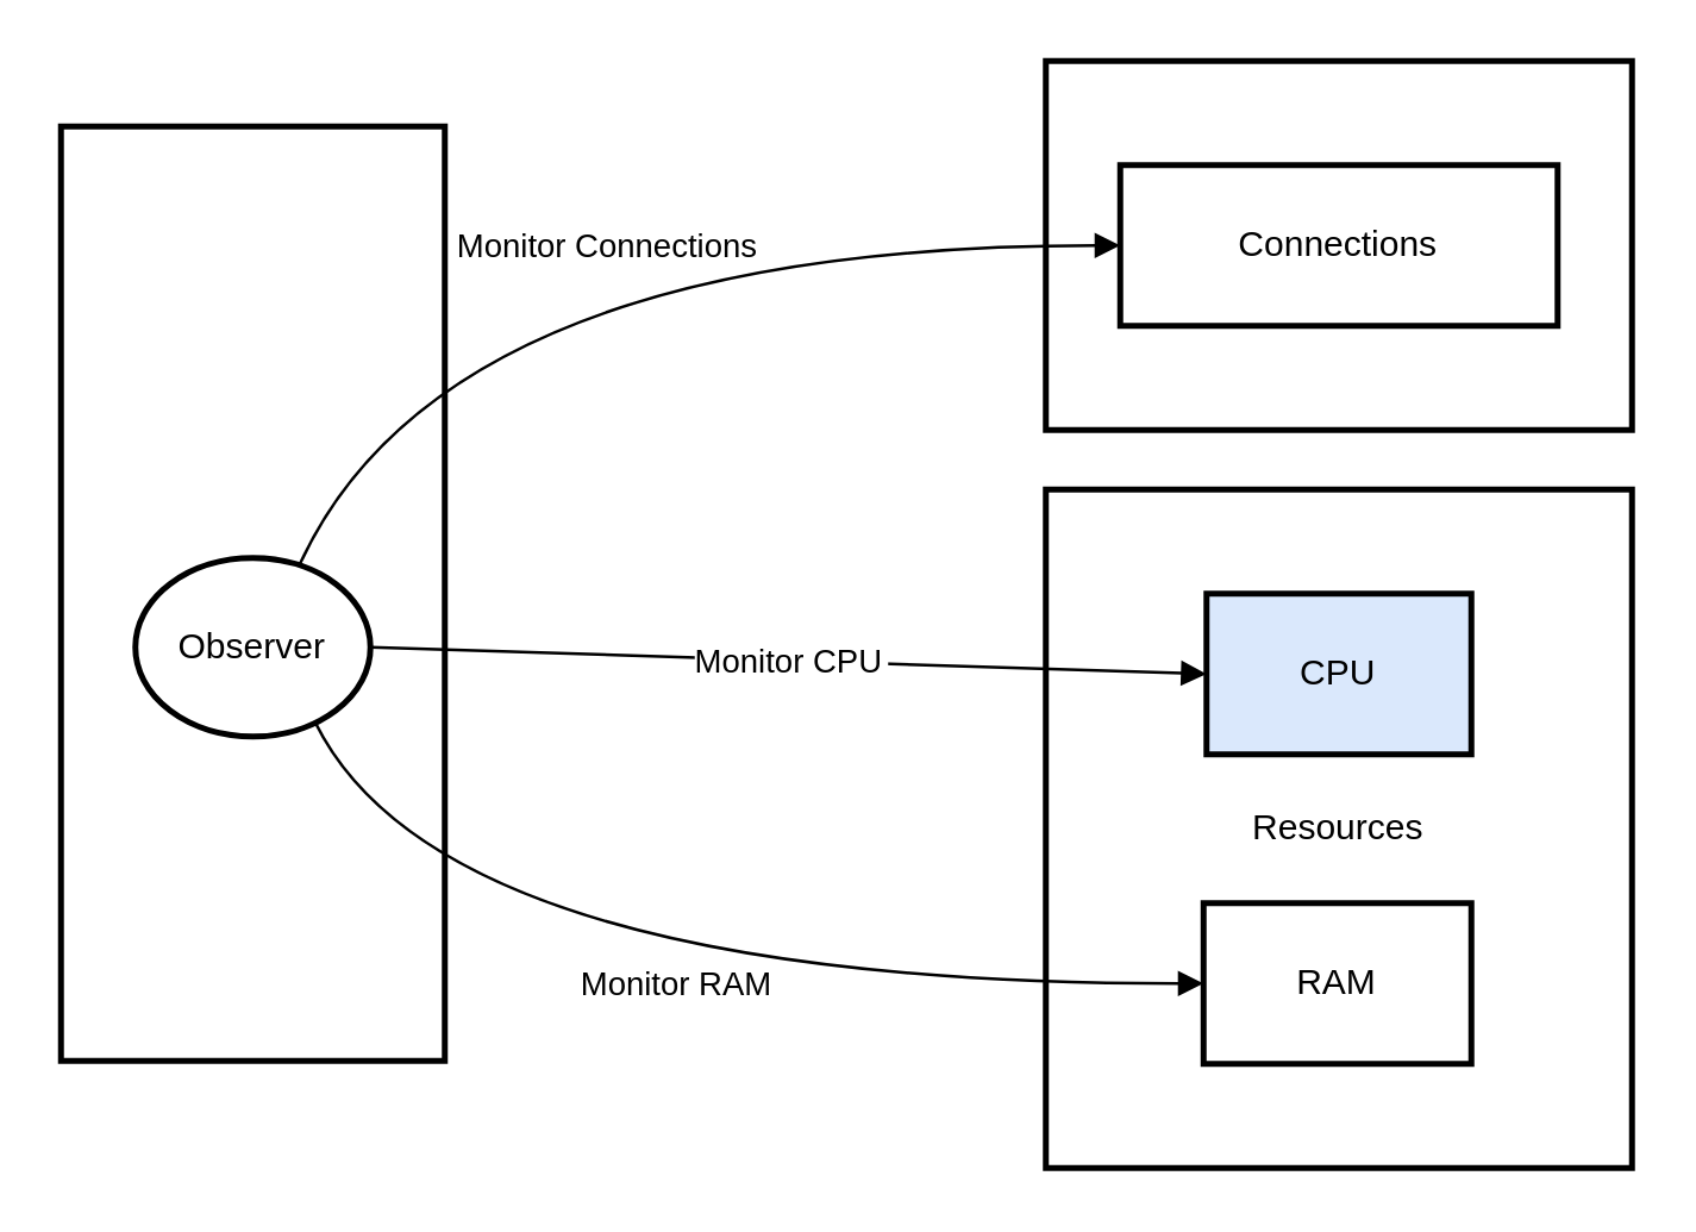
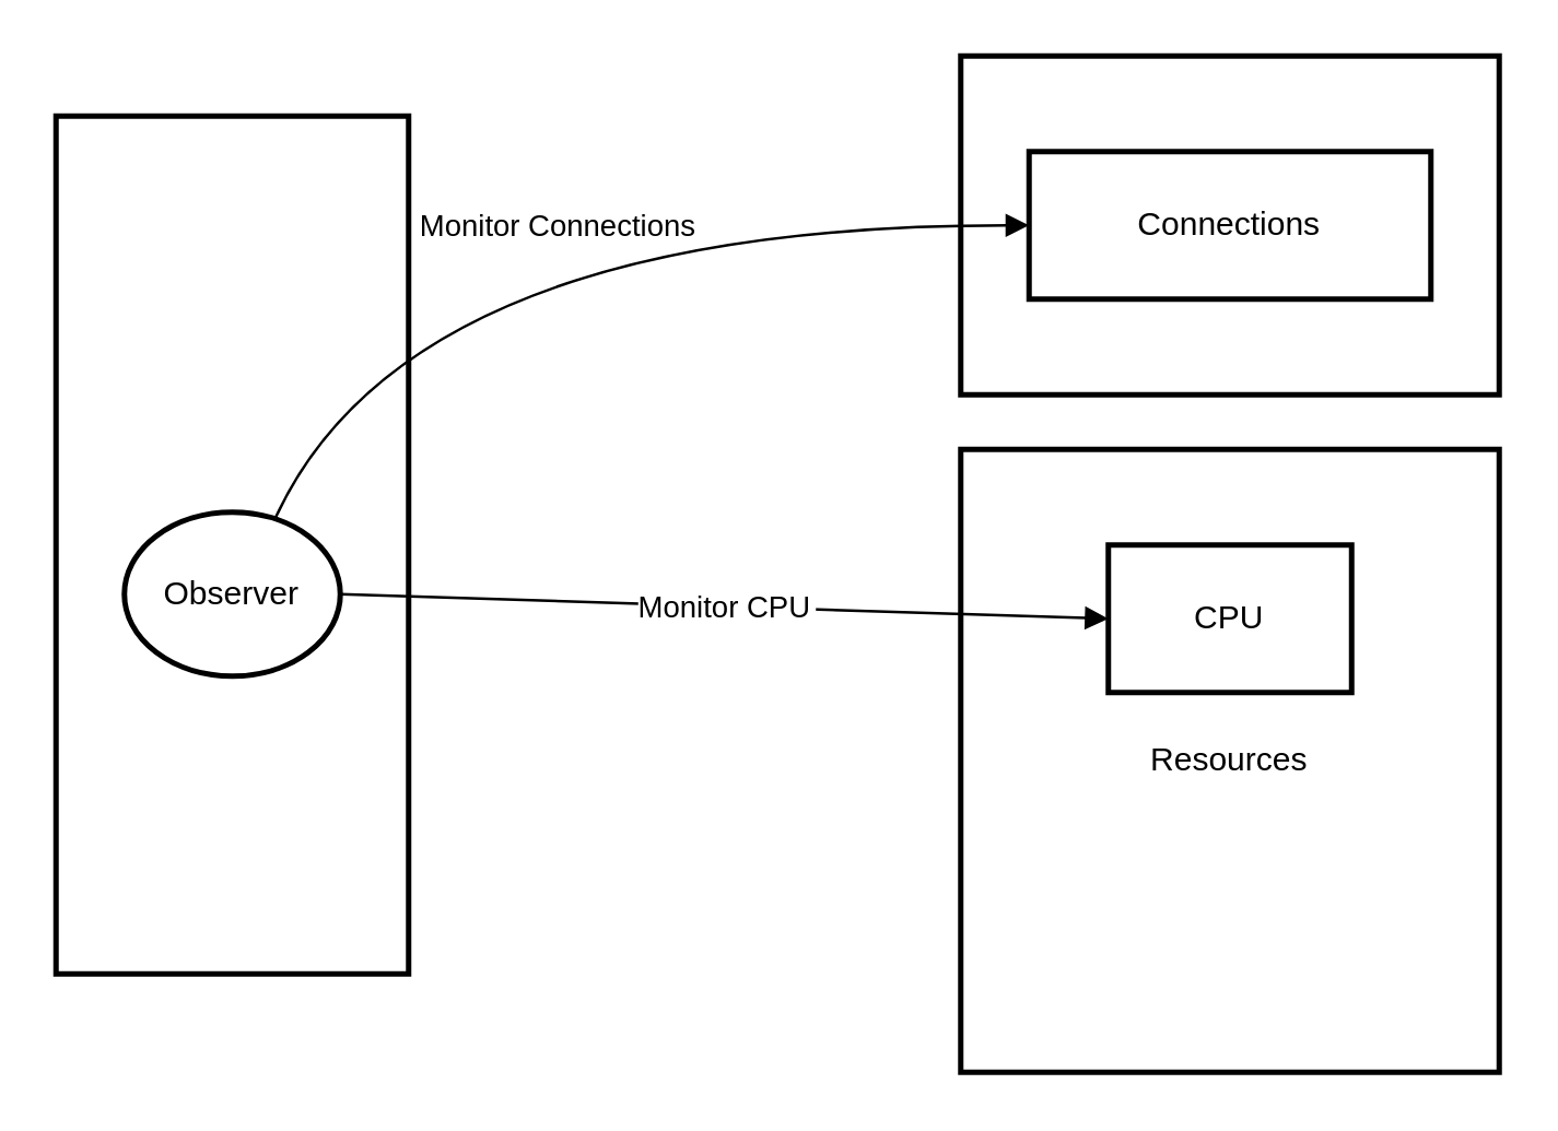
- <mxCell id="6" value="CPU" style="whiteSpace=wrap;strokeWidth=2;fillColor=#dae8fc;" vertex="1" parent="1"><mxGeometry x="405" y="199" width="89" height="54" as="geometry" /></mxCell>
+ <mxCell id="6" value="CPU" style="whiteSpace=wrap;strokeWidth=2;" vertex="1" parent="1"><mxGeometry x="405" y="199" width="89" height="54" as="geometry" /></mxCell>
- <mxCell id="10" value="Monitor RAM" style="curved=1;startArrow=none;endArrow=block;exitX=0.81;exitY=0.99;entryX=0;entryY=0.5;" edge="1" parent="1" source="5" target="7"><mxGeometry relative="1" as="geometry"><Array as="points"><mxPoint x="149" y="330" /></Array></mxGeometry></mxCell>
- <mxCell id="7" value="RAM" style="whiteSpace=wrap;strokeWidth=2;" vertex="1" parent="1"><mxGeometry x="404" y="303" width="90" height="54" as="geometry" /></mxCell>
